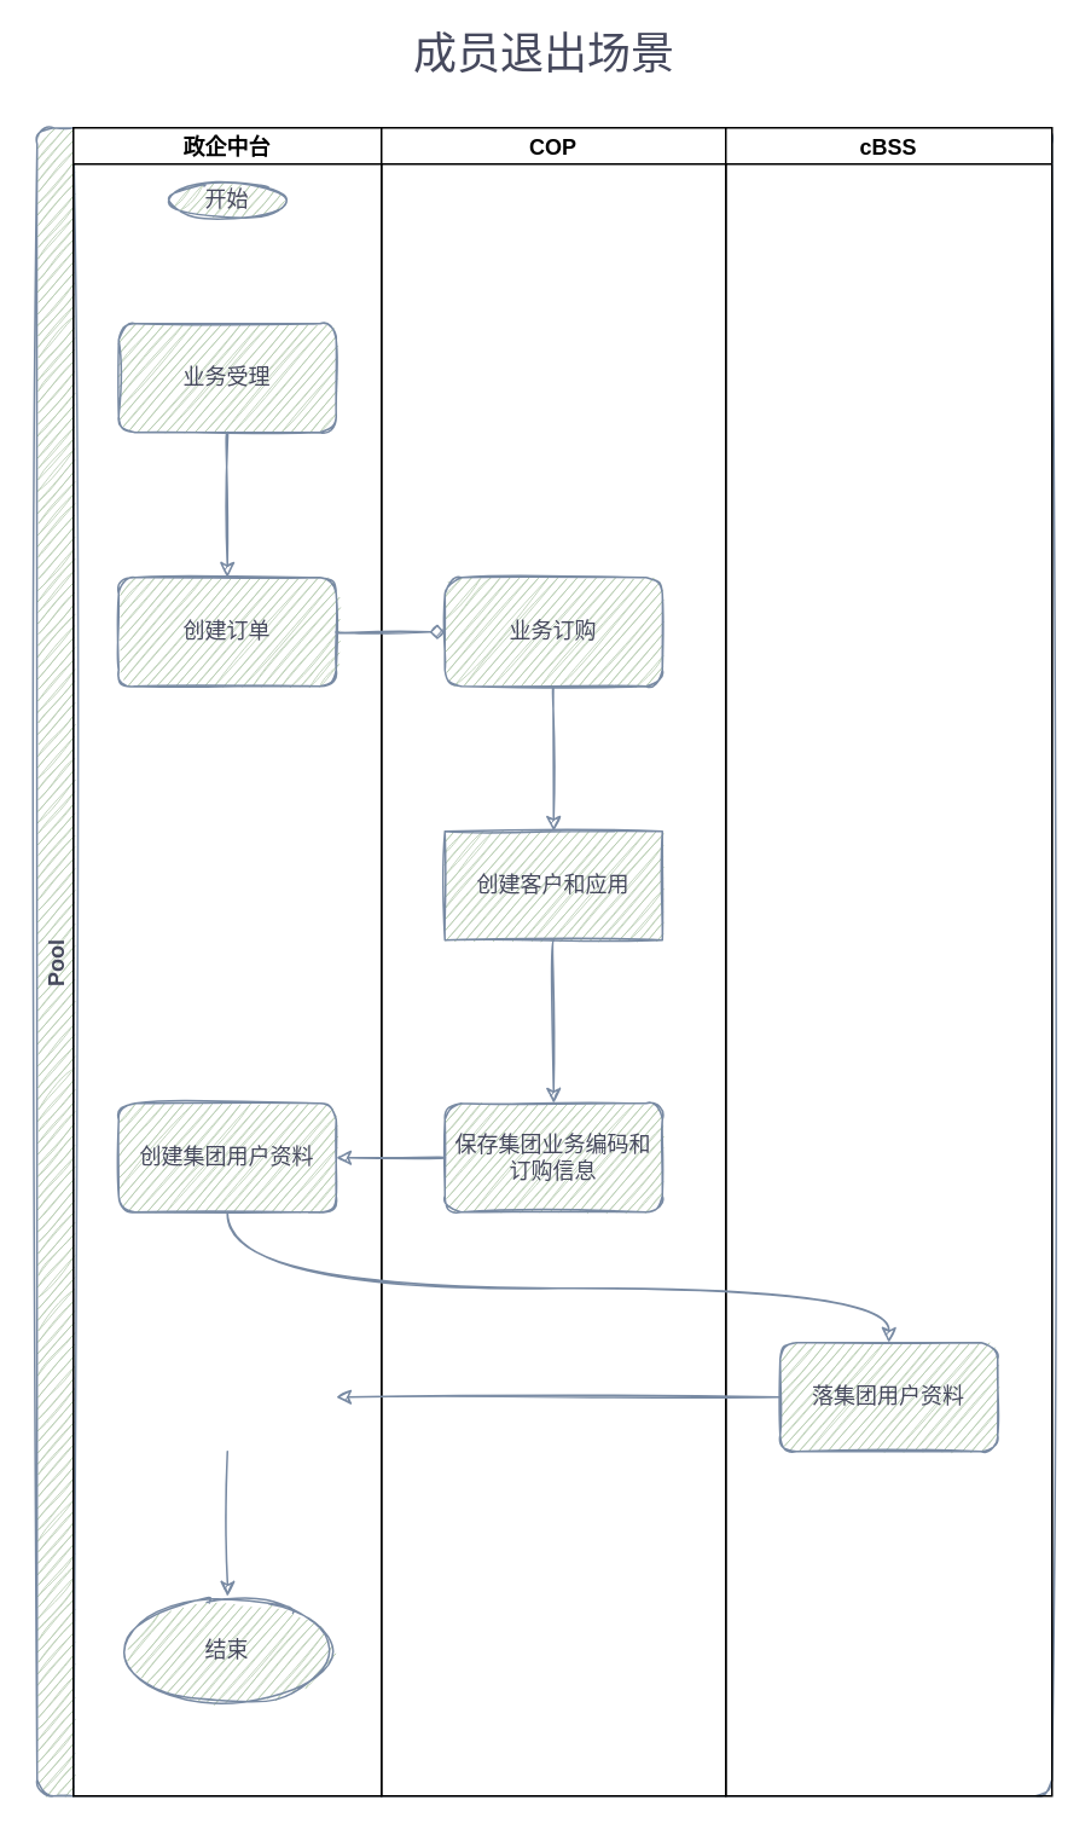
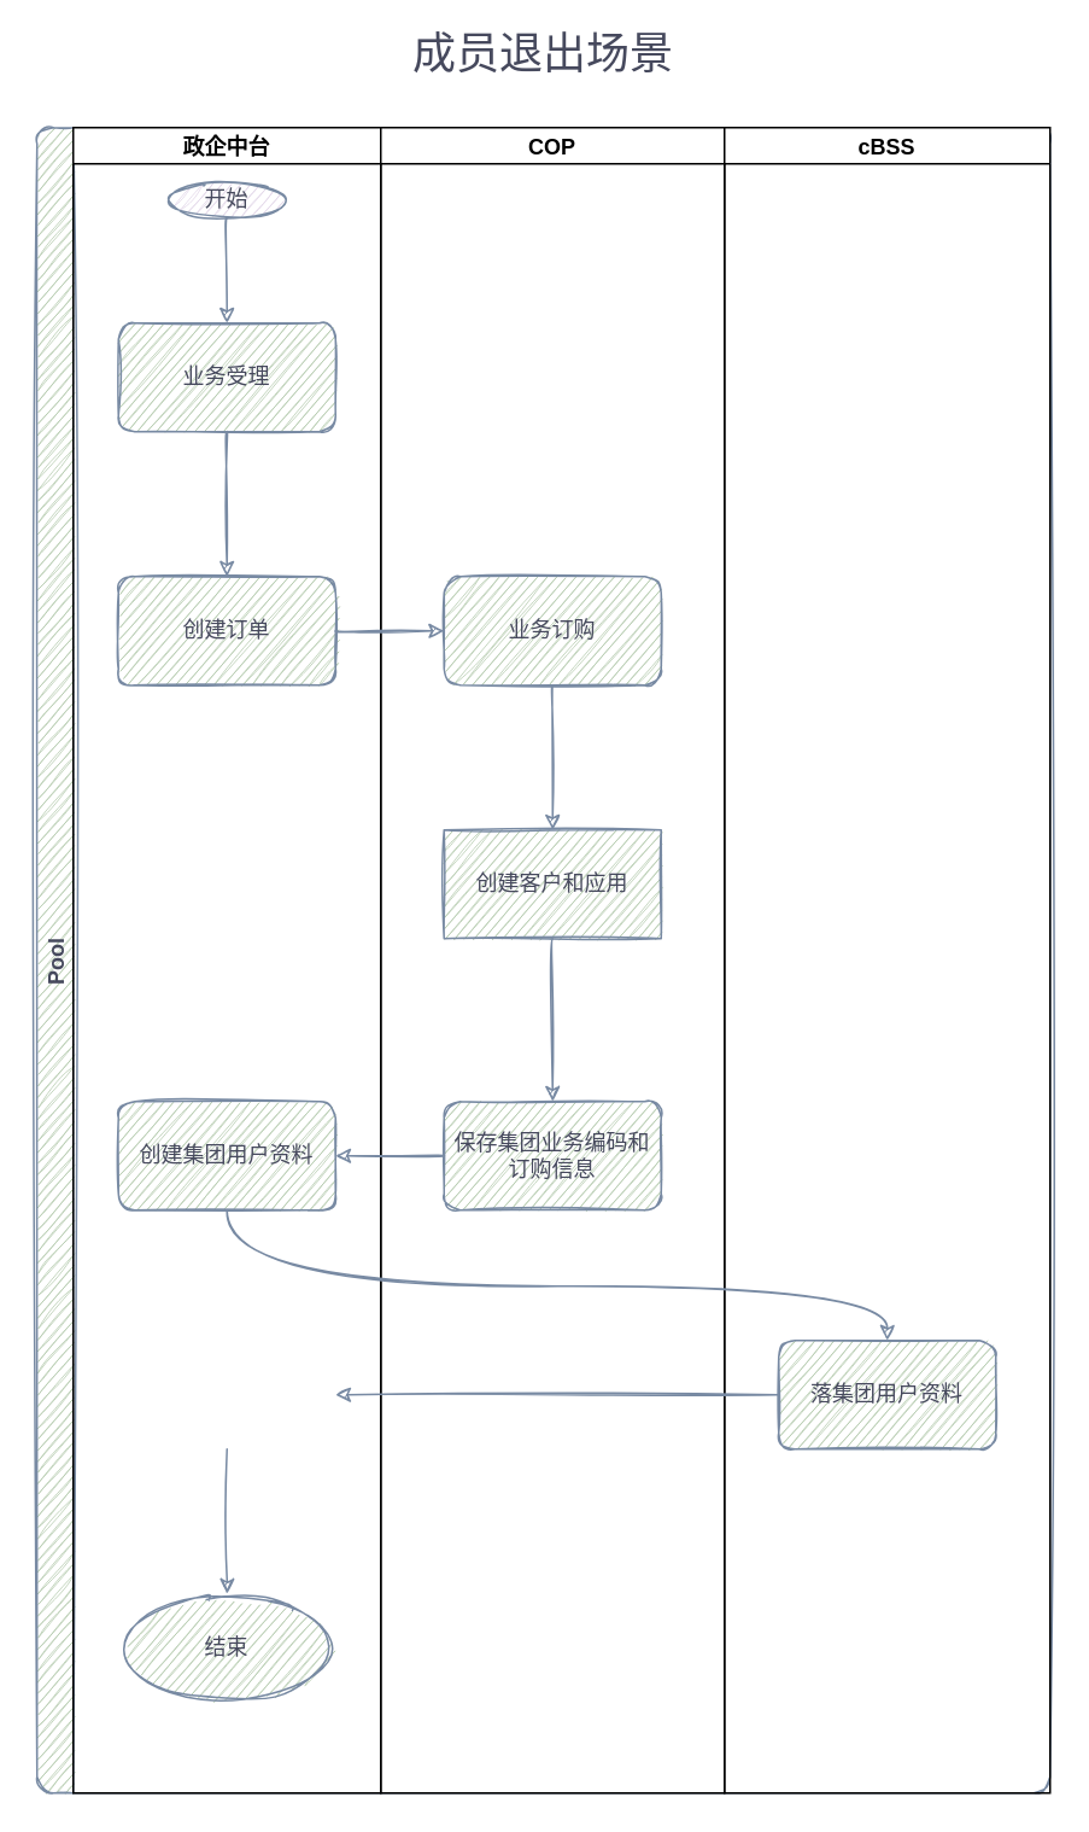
- <mxCell id="6" value="开始" style="ellipse;whiteSpace=wrap;html=1;rounded=1;sketch=1;fontColor=#46495D;strokeColor=#788AA3;fillColor=#B2C9AB;" vertex="1" parent="4"><mxGeometry x="50" y="30" width="70" height="20" as="geometry" /></mxCell>
+ <mxCell id="6" value="开始" style="ellipse;whiteSpace=wrap;html=1;rounded=1;sketch=1;fontColor=#46495D;strokeColor=#788AA3;fillColor=#e1d5e7;" vertex="1" parent="4"><mxGeometry x="50" y="30" width="70" height="20" as="geometry" /></mxCell>
+ <mxCell id="5" value="" style="edgeStyle=orthogonalEdgeStyle;curved=1;rounded=1;sketch=1;orthogonalLoop=1;jettySize=auto;html=1;fontColor=#46495D;strokeColor=#788AA3;fillColor=#B2C9AB;" edge="1" parent="4" source="6" target="8"><mxGeometry relative="1" as="geometry" /></mxCell>
- <mxCell id="20" value="" style="edgeStyle=orthogonalEdgeStyle;curved=1;rounded=1;sketch=1;orthogonalLoop=1;jettySize=auto;html=1;fontColor=#46495D;strokeColor=#788AA3;fillColor=#B2C9AB;endArrow=diamond;" edge="1" parent="3" source="9" target="14"><mxGeometry relative="1" as="geometry" /></mxCell>
+ <mxCell id="20" value="" style="edgeStyle=orthogonalEdgeStyle;curved=1;rounded=1;sketch=1;orthogonalLoop=1;jettySize=auto;html=1;fontColor=#46495D;strokeColor=#788AA3;fillColor=#B2C9AB;" edge="1" parent="3" source="9" target="14"><mxGeometry relative="1" as="geometry" /></mxCell>
